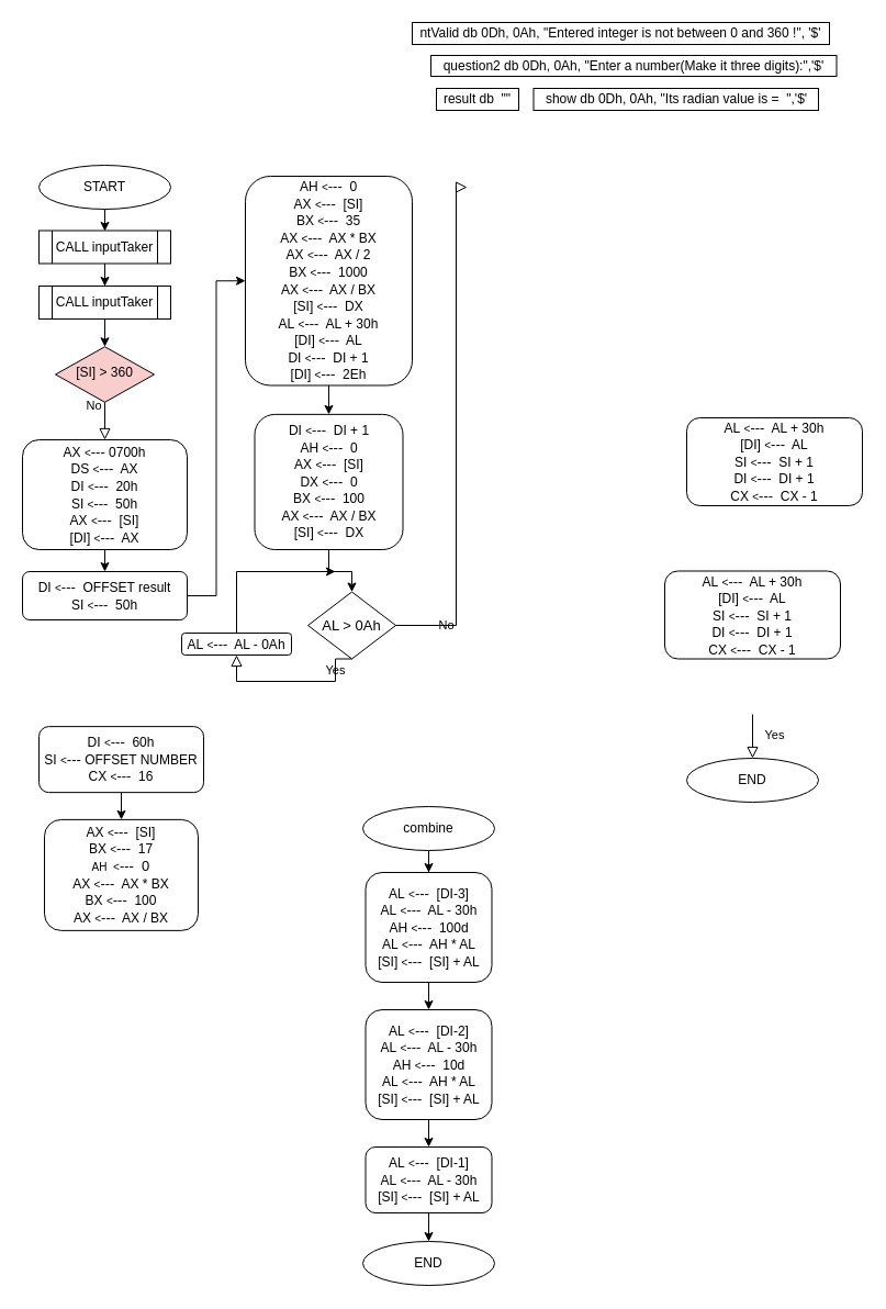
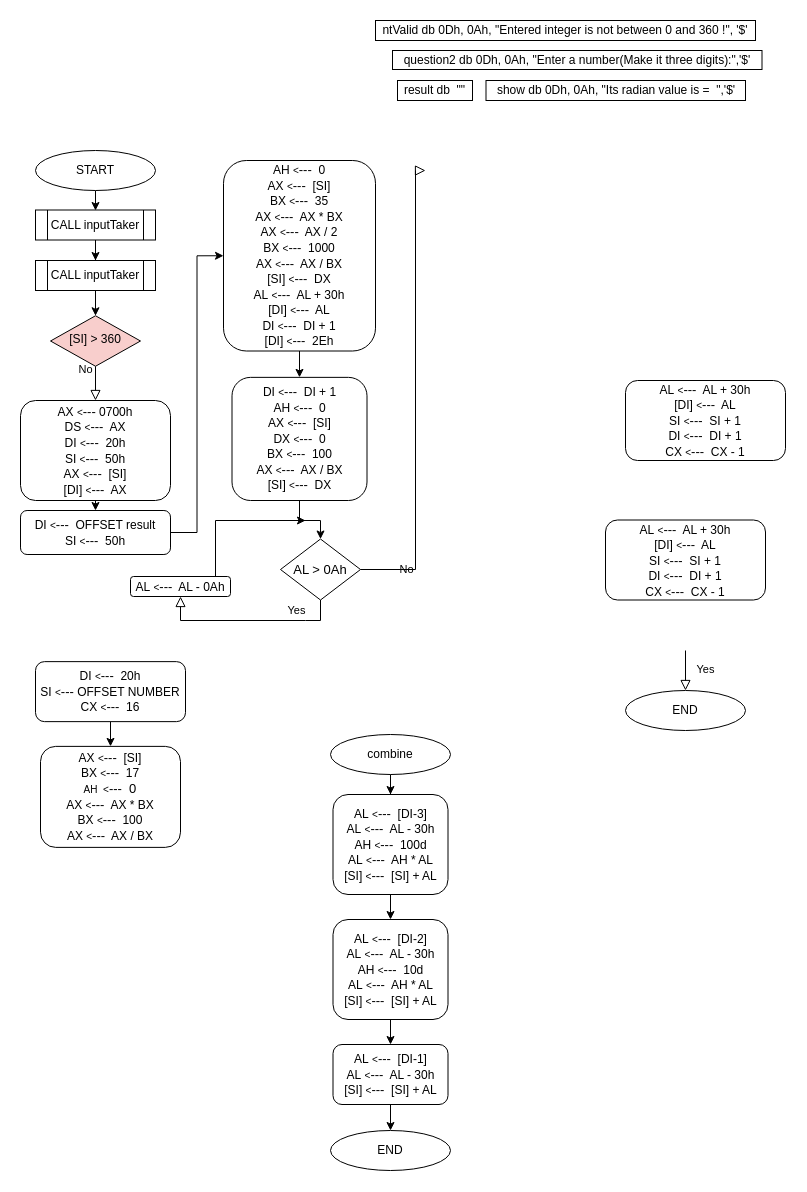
- <mxCell id="13" value="DI&amp;nbsp;&lt;font style=&quot;font-size: 10px&quot;&gt;&amp;lt;&lt;/font&gt;&lt;font style=&quot;font-size: 13px&quot;&gt;---&lt;/font&gt;&amp;nbsp; OFFSET result&lt;br&gt;SI&amp;nbsp;&lt;font style=&quot;font-size: 10px;&quot;&gt;&amp;lt;&lt;/font&gt;&lt;font style=&quot;font-size: 13px;&quot;&gt;---&lt;/font&gt;&amp;nbsp; 50h" style="rounded=1;whiteSpace=wrap;html=1;fontSize=12;glass=0;strokeWidth=1;shadow=0;" parent="1" vertex="1"><mxGeometry x="20" y="520" width="150" height="44" as="geometry" /></mxCell>
+ <mxCell id="13" value="DI&amp;nbsp;&lt;font style=&quot;font-size: 10px&quot;&gt;&amp;lt;&lt;/font&gt;&lt;font style=&quot;font-size: 13px&quot;&gt;---&lt;/font&gt;&amp;nbsp; OFFSET result&lt;br&gt;SI&amp;nbsp;&lt;font style=&quot;font-size: 10px;&quot;&gt;&amp;lt;&lt;/font&gt;&lt;font style=&quot;font-size: 13px;&quot;&gt;---&lt;/font&gt;&amp;nbsp; 50h" style="rounded=1;whiteSpace=wrap;html=1;fontSize=12;glass=0;strokeWidth=1;shadow=0;" parent="1" vertex="1"><mxGeometry x="20" y="510" width="150" height="44" as="geometry" /></mxCell>
- <mxCell id="45" value="AL&amp;nbsp;&lt;font style=&quot;font-size: 10px&quot;&gt;&amp;lt;&lt;/font&gt;&lt;font style=&quot;font-size: 13px&quot;&gt;---&lt;/font&gt;&amp;nbsp; AL - 0Ah" style="rounded=1;whiteSpace=wrap;html=1;fontSize=12;glass=0;strokeWidth=1;shadow=0;" vertex="1" parent="1"><mxGeometry x="165" y="576" width="100" height="20" as="geometry" /></mxCell>
+ <mxCell id="45" value="AL&amp;nbsp;&lt;font style=&quot;font-size: 10px&quot;&gt;&amp;lt;&lt;/font&gt;&lt;font style=&quot;font-size: 13px&quot;&gt;---&lt;/font&gt;&amp;nbsp; AL - 0Ah" style="rounded=1;whiteSpace=wrap;html=1;fontSize=12;glass=0;strokeWidth=1;shadow=0;" vertex="1" parent="1"><mxGeometry x="130" y="576" width="100" height="20" as="geometry" /></mxCell>
- <mxCell id="18" value="DI&amp;nbsp;&lt;font style=&quot;font-size: 10px&quot;&gt;&amp;lt;&lt;/font&gt;&lt;font style=&quot;font-size: 13px&quot;&gt;---&lt;/font&gt;&amp;nbsp; 60h&lt;br&gt;SI&amp;nbsp;&lt;font style=&quot;font-size: 10px&quot;&gt;&amp;lt;&lt;/font&gt;&lt;font style=&quot;font-size: 13px&quot;&gt;---&lt;/font&gt;&amp;nbsp;OFFSET NUMBER&lt;br&gt;CX&amp;nbsp;&lt;font style=&quot;font-size: 10px&quot;&gt;&amp;lt;&lt;/font&gt;&lt;font style=&quot;font-size: 13px&quot;&gt;---&lt;/font&gt;&amp;nbsp; 16" style="rounded=1;whiteSpace=wrap;html=1;fontSize=12;glass=0;strokeWidth=1;shadow=0;" parent="1" vertex="1"><mxGeometry x="35" y="661.13" width="150" height="60" as="geometry" /></mxCell>
+ <mxCell id="18" value="DI&amp;nbsp;&lt;font style=&quot;font-size: 10px&quot;&gt;&amp;lt;&lt;/font&gt;&lt;font style=&quot;font-size: 13px&quot;&gt;---&lt;/font&gt;&amp;nbsp; 20h&lt;br&gt;SI&amp;nbsp;&lt;font style=&quot;font-size: 10px&quot;&gt;&amp;lt;&lt;/font&gt;&lt;font style=&quot;font-size: 13px&quot;&gt;---&lt;/font&gt;&amp;nbsp;OFFSET NUMBER&lt;br&gt;CX&amp;nbsp;&lt;font style=&quot;font-size: 10px&quot;&gt;&amp;lt;&lt;/font&gt;&lt;font style=&quot;font-size: 13px&quot;&gt;---&lt;/font&gt;&amp;nbsp; 16" style="rounded=1;whiteSpace=wrap;html=1;fontSize=12;glass=0;strokeWidth=1;shadow=0;" parent="1" vertex="1"><mxGeometry x="35" y="661.13" width="150" height="60" as="geometry" /></mxCell>
